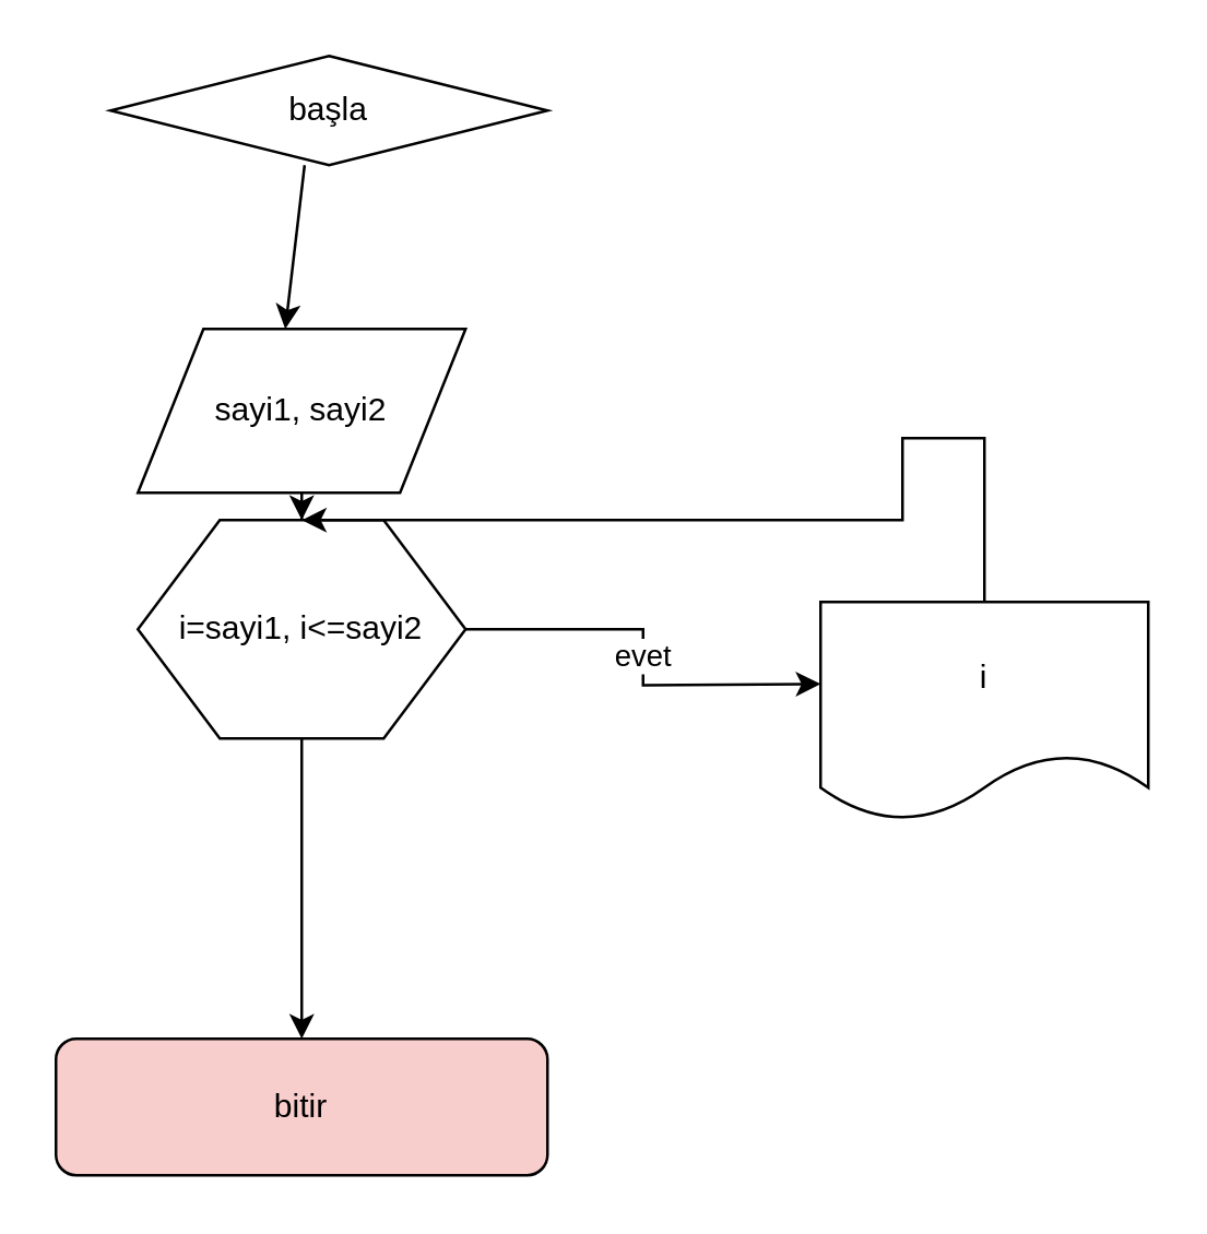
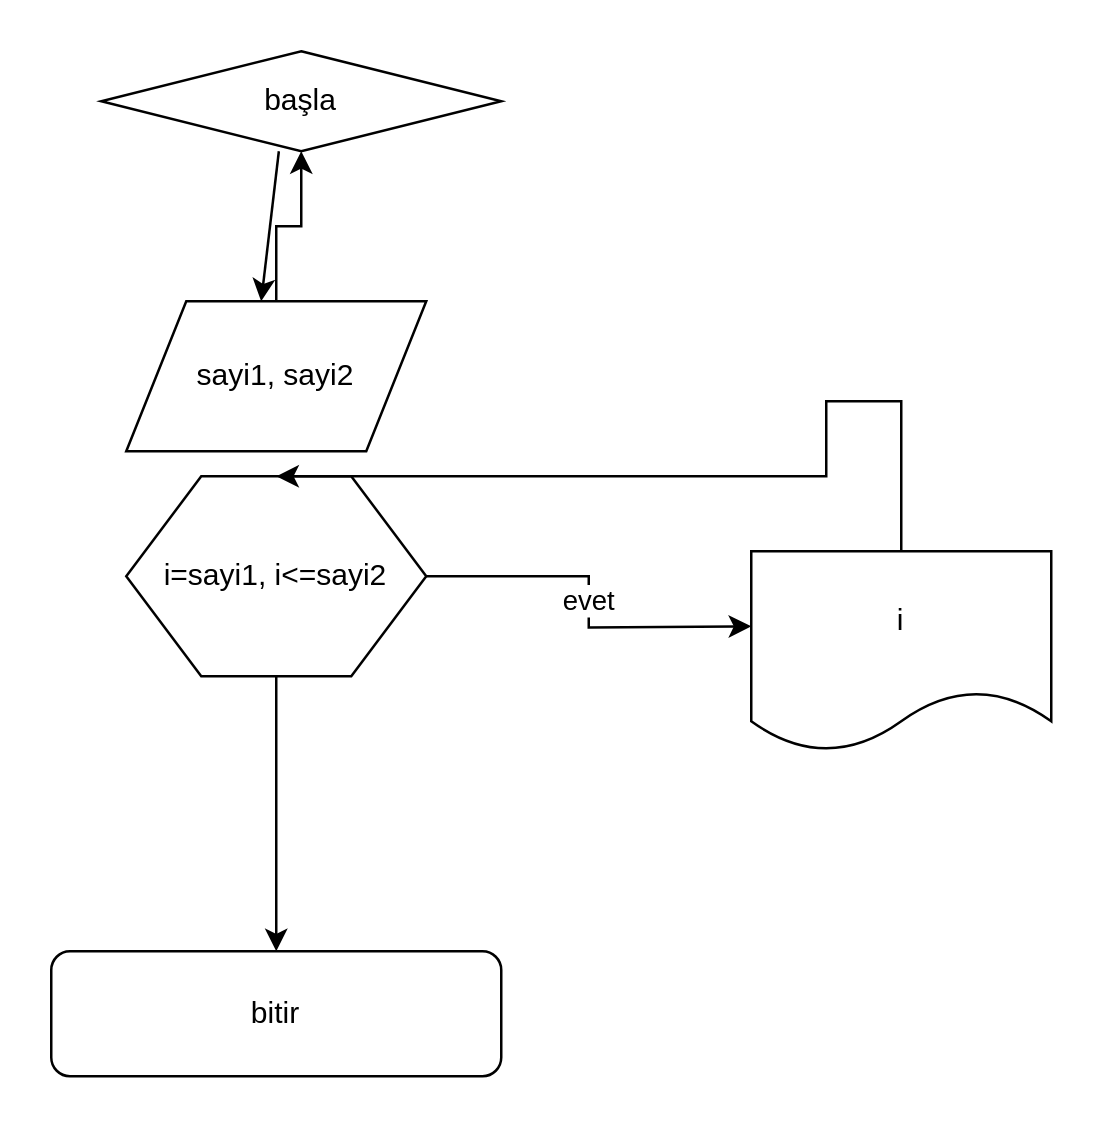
- <mxCell id="4" style="edgeStyle=orthogonalEdgeStyle;rounded=0;orthogonalLoop=1;jettySize=auto;html=1;" edge="1" parent="1" source="5" target="9"><mxGeometry relative="1" as="geometry"><mxPoint x="110" y="250" as="targetPoint" /></mxGeometry></mxCell>
+ <mxCell id="4" style="edgeStyle=orthogonalEdgeStyle;rounded=0;orthogonalLoop=1;jettySize=auto;html=1;" edge="1" parent="1" source="5" target="2"><mxGeometry relative="1" as="geometry"><mxPoint x="110" y="250" as="targetPoint" /></mxGeometry></mxCell>
- <mxCell id="6" value="bitir" style="rounded=1;whiteSpace=wrap;html=1;fontSize=12;glass=0;strokeWidth=1;shadow=0;fillColor=#f8cecc;" vertex="1" parent="1"><mxGeometry x="20" y="380" width="180" height="50" as="geometry" /></mxCell>
+ <mxCell id="6" value="bitir" style="rounded=1;whiteSpace=wrap;html=1;fontSize=12;glass=0;strokeWidth=1;shadow=0;" vertex="1" parent="1"><mxGeometry x="20" y="380" width="180" height="50" as="geometry" /></mxCell>
